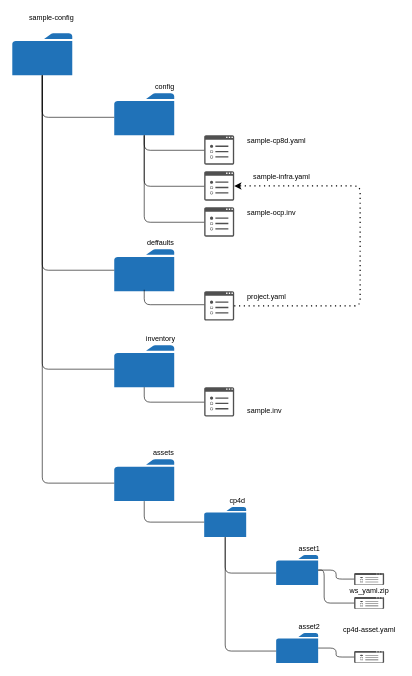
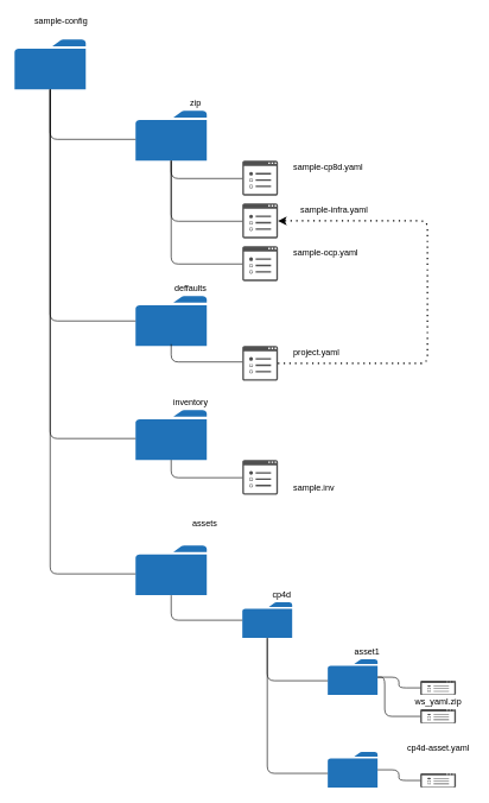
- <mxCell id="25" value="config" style="text;html=1;resizable=0;autosize=1;align=center;verticalAlign=middle;points=[];fillColor=none;strokeColor=none;rounded=0;" parent="1" vertex="1"><mxGeometry x="249" y="135" width="50" height="20" as="geometry" /></mxCell>
+ <mxCell id="25" value="zip" style="text;html=1;resizable=0;autosize=1;align=center;verticalAlign=middle;points=[];fillColor=none;strokeColor=none;rounded=0;" parent="1" vertex="1"><mxGeometry x="249" y="135" width="50" height="20" as="geometry" /></mxCell>
- <mxCell id="13" value="sample-ocp.inv" style="text;html=1;align=left;verticalAlign=middle;resizable=0;points=[];autosize=1;strokeColor=none;fillColor=none;" parent="1" vertex="1"><mxGeometry x="410" y="345" width="110" height="20" as="geometry" /></mxCell>
+ <mxCell id="13" value="sample-ocp.yaml" style="text;html=1;align=left;verticalAlign=middle;resizable=0;points=[];autosize=1;strokeColor=none;fillColor=none;" parent="1" vertex="1"><mxGeometry x="410" y="345" width="110" height="20" as="geometry" /></mxCell>
- <mxCell id="31" value="assets" style="text;html=1;resizable=0;autosize=1;align=center;verticalAlign=middle;points=[];fillColor=none;strokeColor=none;rounded=0;" vertex="1" parent="1"><mxGeometry x="247" y="745" width="50" height="20" as="geometry" /></mxCell>
+ <mxCell id="31" value="assets" style="text;html=1;resizable=0;autosize=1;align=center;verticalAlign=middle;points=[];fillColor=none;strokeColor=none;rounded=0;" vertex="1" parent="1"><mxGeometry x="262" y="725" width="50" height="20" as="geometry" /></mxCell>
- <mxCell id="37" value="asset2" style="text;html=1;resizable=0;autosize=1;align=center;verticalAlign=middle;points=[];fillColor=none;strokeColor=none;rounded=0;" vertex="1" parent="1"><mxGeometry x="490" y="1035" width="50" height="20" as="geometry" /></mxCell>
